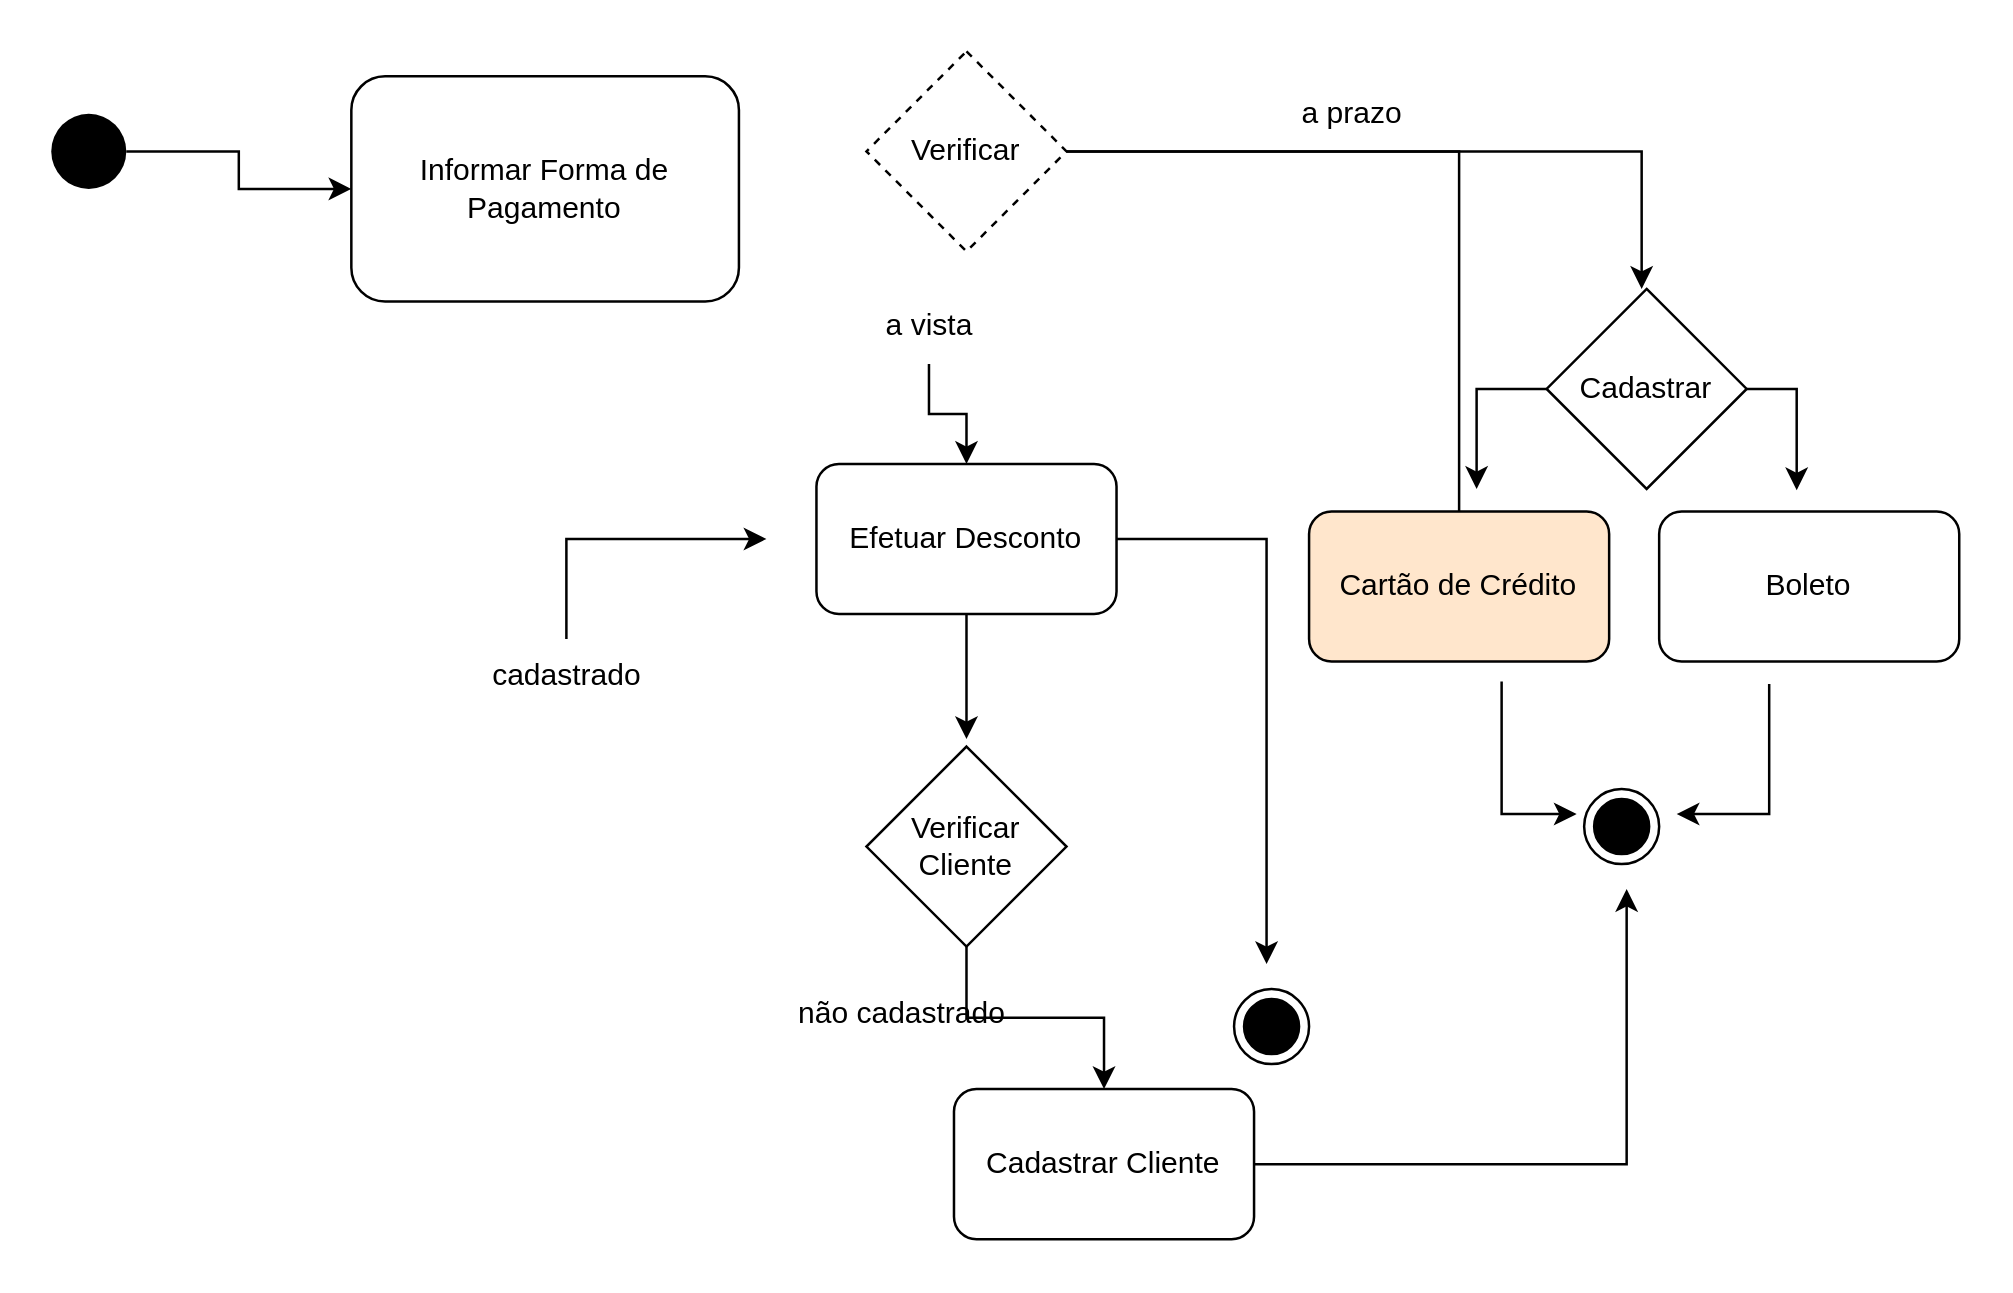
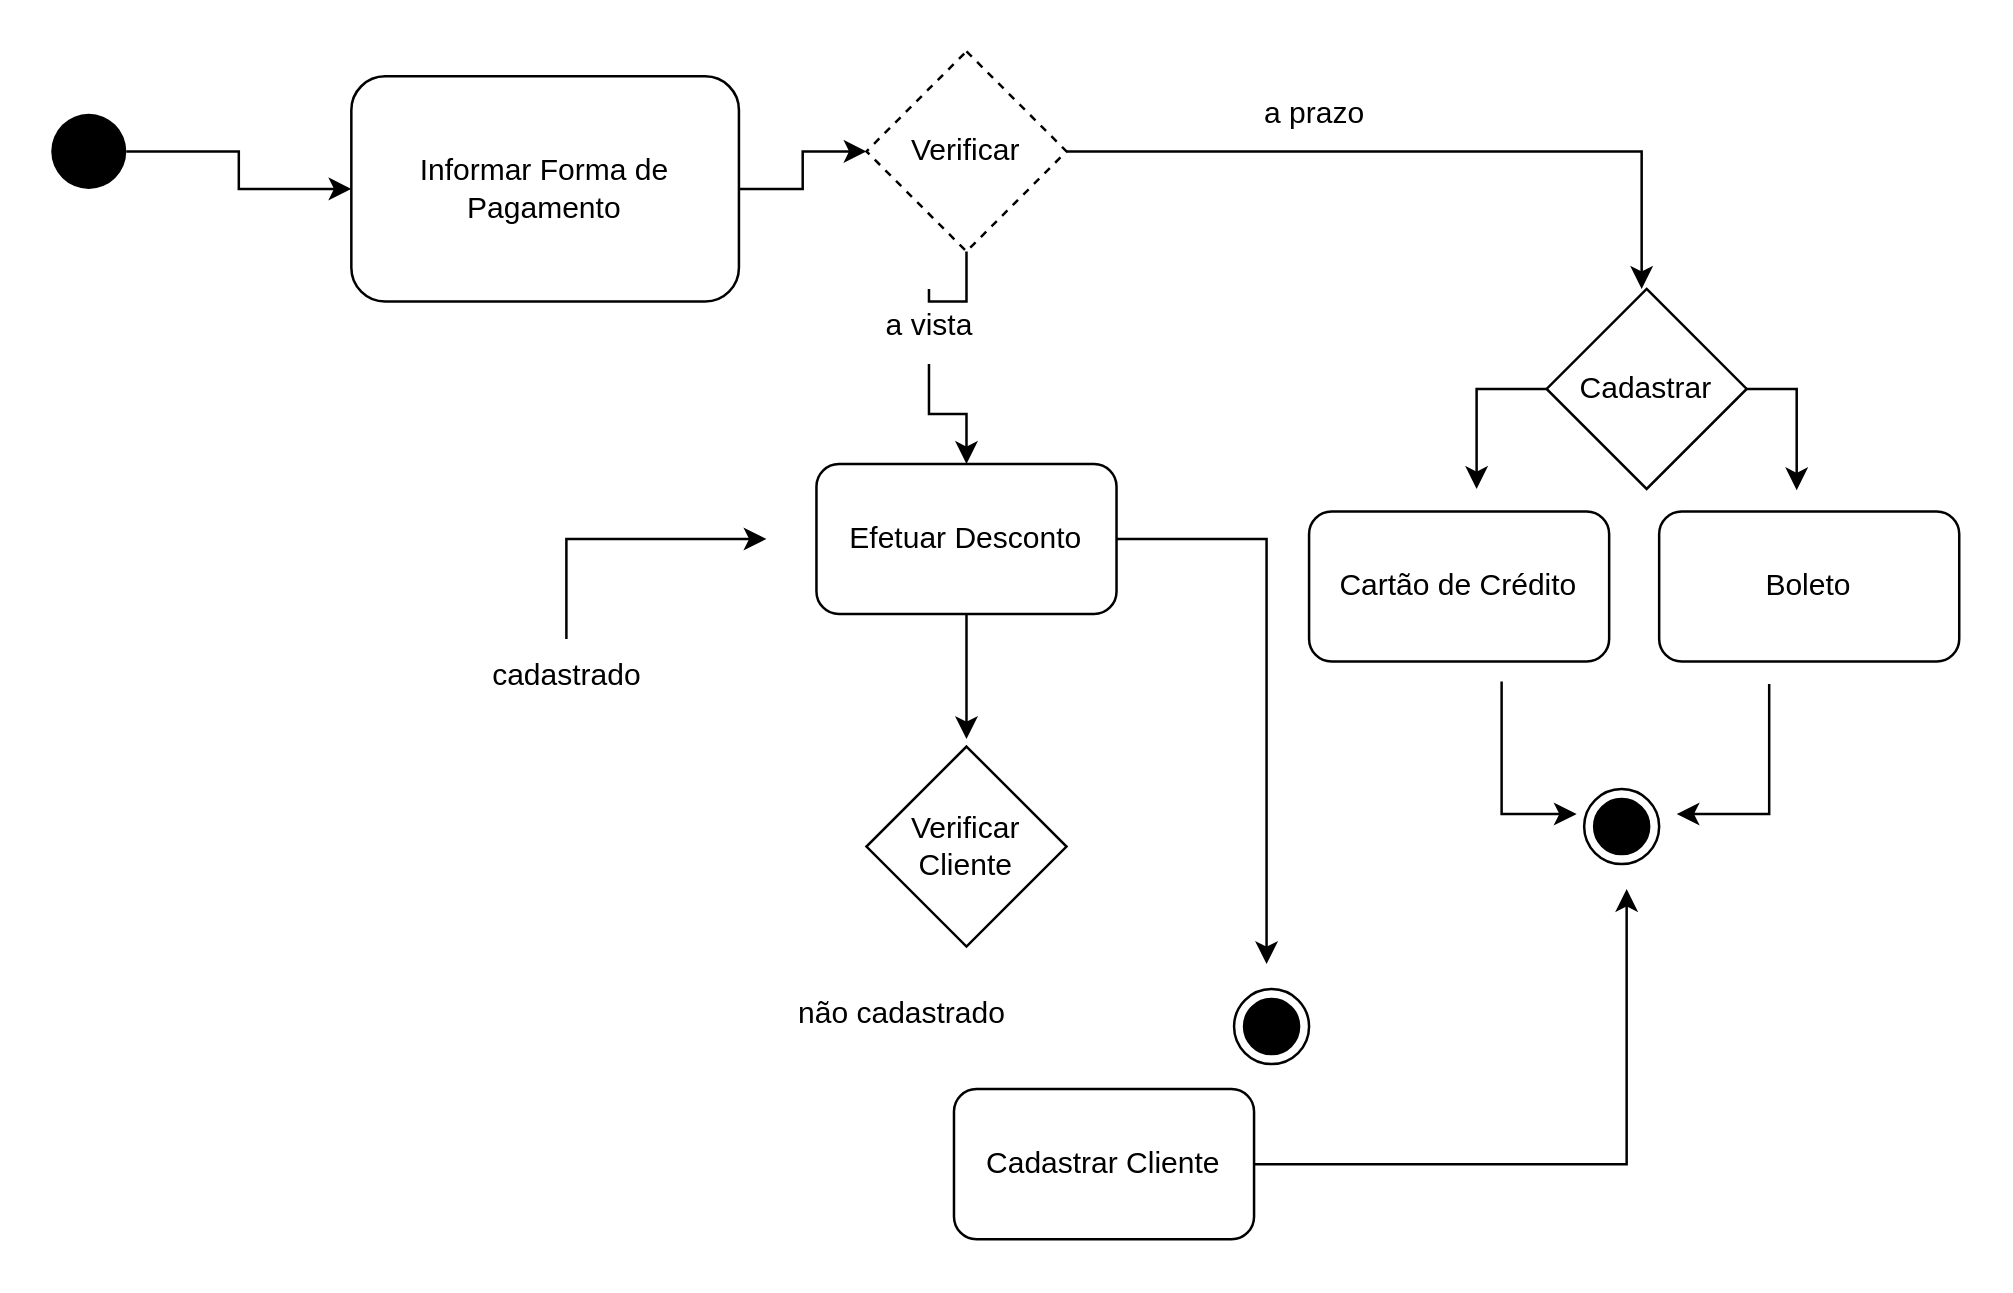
- <mxCell id="10" value="a prazo" style="text;html=1;align=center;verticalAlign=middle;resizable=0;points=[];autosize=1;strokeColor=none;fillColor=none;" vertex="1" parent="1"><mxGeometry x="510" y="30" width="60" height="30" as="geometry" /></mxCell>
+ <mxCell id="10" value="a prazo" style="text;html=1;align=center;verticalAlign=middle;resizable=0;points=[];autosize=1;strokeColor=none;fillColor=none;" vertex="1" parent="1"><mxGeometry x="495" y="30" width="60" height="30" as="geometry" /></mxCell>
+ <mxCell id="3" style="edgeStyle=orthogonalEdgeStyle;rounded=0;orthogonalLoop=1;jettySize=auto;html=1;" edge="1" parent="1" source="4" target="7"><mxGeometry relative="1" as="geometry" /></mxCell>
- <mxCell id="19" value="" style="edgeStyle=orthogonalEdgeStyle;rounded=0;orthogonalLoop=1;jettySize=auto;html=1;endArrow=none;" edge="1" parent="1" source="7" target="11"><mxGeometry relative="1" as="geometry"><mxPoint x="386" y="100" as="sourcePoint" /><mxPoint x="386" y="185" as="targetPoint" /></mxGeometry></mxCell>
+ <mxCell id="19" value="" style="edgeStyle=orthogonalEdgeStyle;rounded=0;orthogonalLoop=1;jettySize=auto;html=1;entryX=0.5;entryY=0;entryDx=0;entryDy=0;endArrow=none;" edge="1" parent="1" source="7" target="18"><mxGeometry relative="1" as="geometry"><mxPoint x="386" y="100" as="sourcePoint" /><mxPoint x="386" y="185" as="targetPoint" /></mxGeometry></mxCell>
- <mxCell id="11" value="Cartão de Crédito" style="rounded=1;whiteSpace=wrap;html=1;fillColor=#ffe6cc;" vertex="1" parent="1"><mxGeometry x="523" y="204" width="120" height="60" as="geometry" /></mxCell>
+ <mxCell id="11" value="Cartão de Crédito" style="rounded=1;whiteSpace=wrap;html=1;" vertex="1" parent="1"><mxGeometry x="523" y="204" width="120" height="60" as="geometry" /></mxCell>
- <mxCell id="20" style="edgeStyle=orthogonalEdgeStyle;rounded=0;orthogonalLoop=1;jettySize=auto;html=1;entryX=0.5;entryY=0;entryDx=0;entryDy=0;" edge="1" parent="1" source="22" target="24"><mxGeometry relative="1" as="geometry" /></mxCell>
